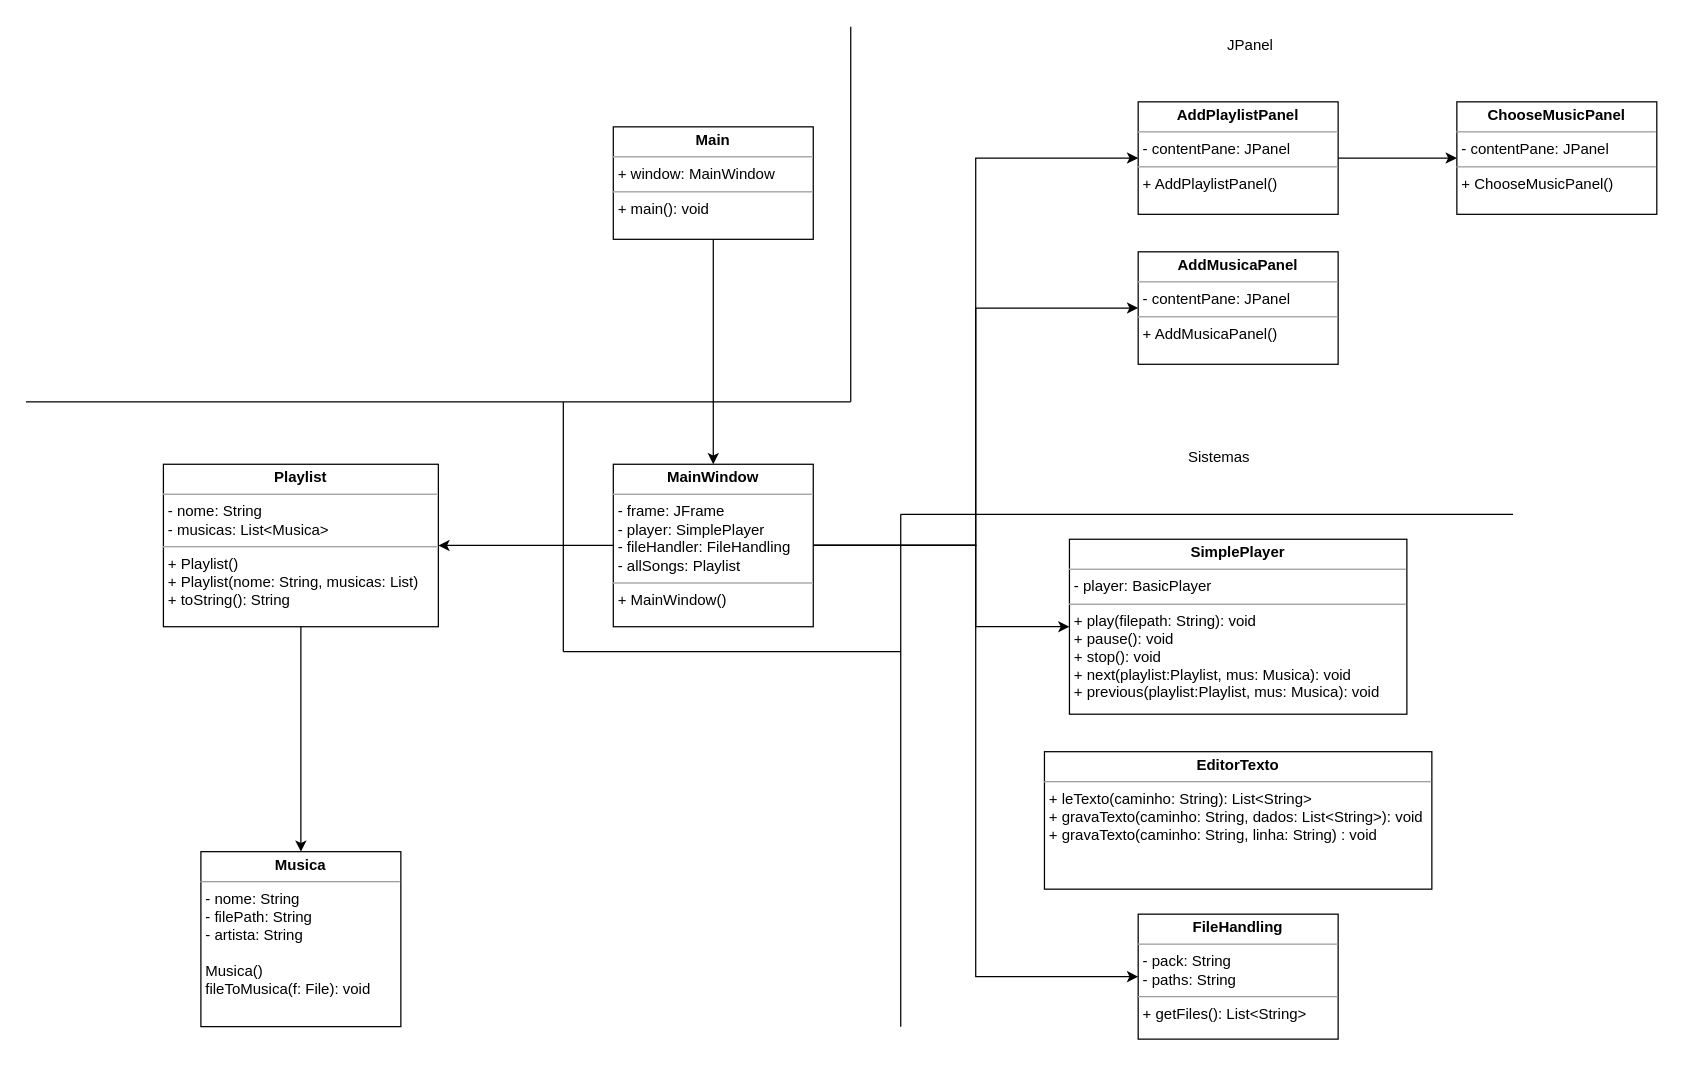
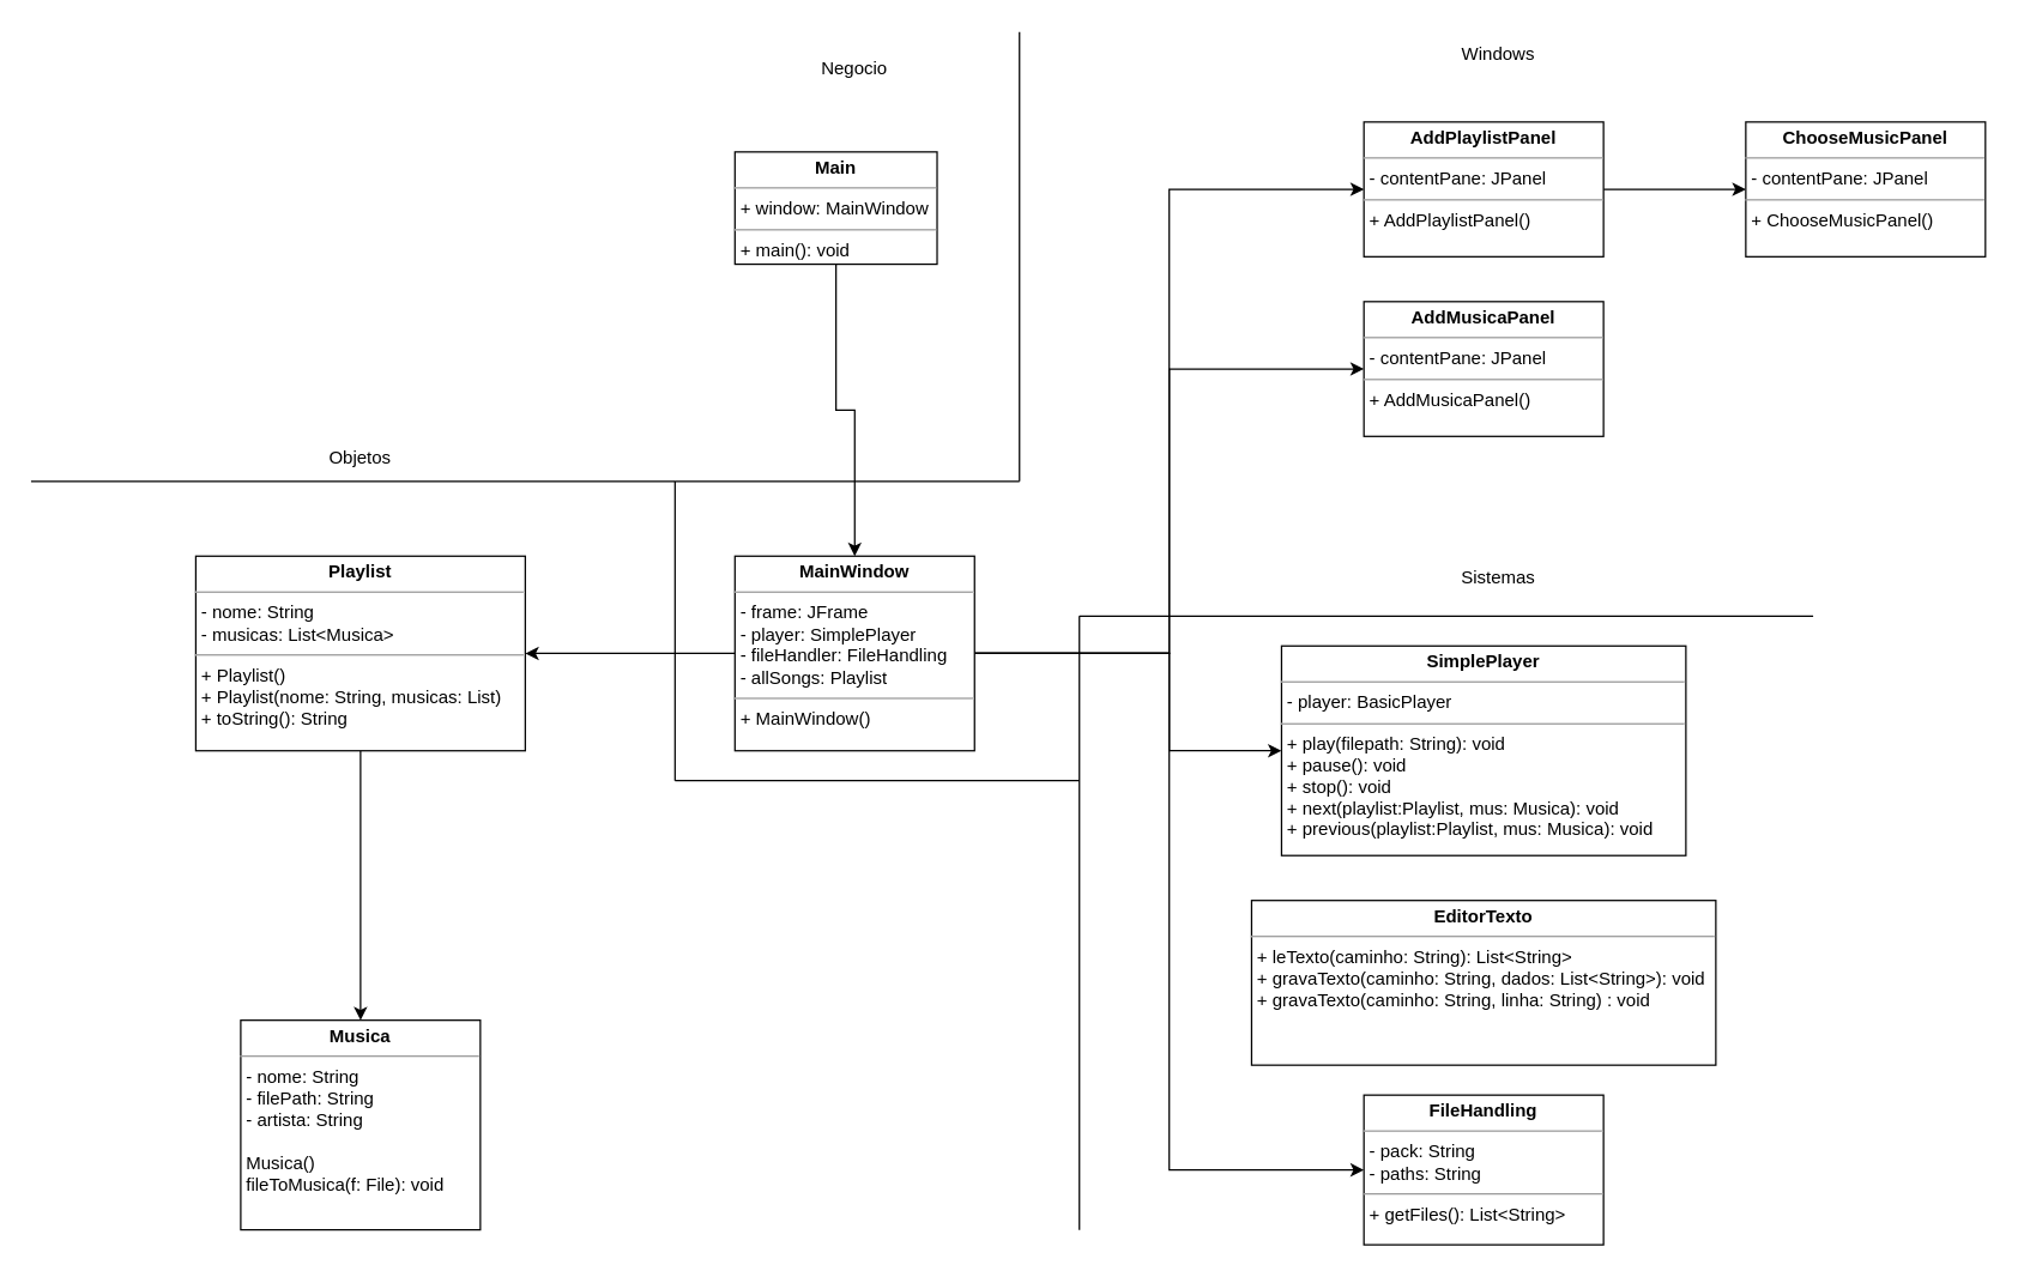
- <mxCell id="23" value="JPanel" style="text;html=1;strokeColor=none;fillColor=none;align=center;verticalAlign=middle;whiteSpace=wrap;rounded=0;" vertex="1" parent="1"><mxGeometry x="970" y="21" width="60" height="30" as="geometry" /></mxCell>
+ <mxCell id="23" value="Windows" style="text;html=1;strokeColor=none;fillColor=none;align=center;verticalAlign=middle;whiteSpace=wrap;rounded=0;" vertex="1" parent="1"><mxGeometry x="970" y="21" width="60" height="30" as="geometry" /></mxCell>
+ <mxCell id="30" value="Negocio" style="text;html=1;strokeColor=none;fillColor=none;align=center;verticalAlign=middle;whiteSpace=wrap;rounded=0;" vertex="1" parent="1"><mxGeometry x="540" y="31" width="60" height="30" as="geometry" /></mxCell>
- <mxCell id="3" value="&lt;p style=&quot;margin:0px;margin-top:4px;text-align:center;&quot;&gt;&lt;b&gt;Main&lt;/b&gt;&lt;/p&gt;&lt;hr size=&quot;1&quot;&gt;&lt;p style=&quot;margin:0px;margin-left:4px;&quot;&gt;+ window: MainWindow&lt;/p&gt;&lt;hr size=&quot;1&quot;&gt;&lt;p style=&quot;margin:0px;margin-left:4px;&quot;&gt;+ main(): void&lt;/p&gt;" style="verticalAlign=top;align=left;overflow=fill;fontSize=12;fontFamily=Helvetica;html=1;" vertex="1" parent="1"><mxGeometry x="490" y="101" width="160" height="90" as="geometry" /></mxCell>
+ <mxCell id="3" value="&lt;p style=&quot;margin:0px;margin-top:4px;text-align:center;&quot;&gt;&lt;b&gt;Main&lt;/b&gt;&lt;/p&gt;&lt;hr size=&quot;1&quot;&gt;&lt;p style=&quot;margin:0px;margin-left:4px;&quot;&gt;+ window: MainWindow&lt;/p&gt;&lt;hr size=&quot;1&quot;&gt;&lt;p style=&quot;margin:0px;margin-left:4px;&quot;&gt;+ main(): void&lt;/p&gt;" style="verticalAlign=top;align=left;overflow=fill;fontSize=12;fontFamily=Helvetica;html=1;" vertex="1" parent="1"><mxGeometry x="490" y="101" width="135" height="75" as="geometry" /></mxCell>
+ <mxCell id="24" value="Objetos" style="text;html=1;strokeColor=none;fillColor=none;align=center;verticalAlign=middle;whiteSpace=wrap;rounded=0;" vertex="1" parent="1"><mxGeometry x="210" y="291" width="60" height="30" as="geometry" /></mxCell>
- <mxCell id="22" value="Sistemas" style="text;html=1;strokeColor=none;fillColor=none;align=center;verticalAlign=middle;whiteSpace=wrap;rounded=0;" vertex="1" parent="1"><mxGeometry x="945" y="351" width="60" height="30" as="geometry" /></mxCell>
+ <mxCell id="22" value="Sistemas" style="text;html=1;strokeColor=none;fillColor=none;align=center;verticalAlign=middle;whiteSpace=wrap;rounded=0;" vertex="1" parent="1"><mxGeometry x="970" y="371" width="60" height="30" as="geometry" /></mxCell>
